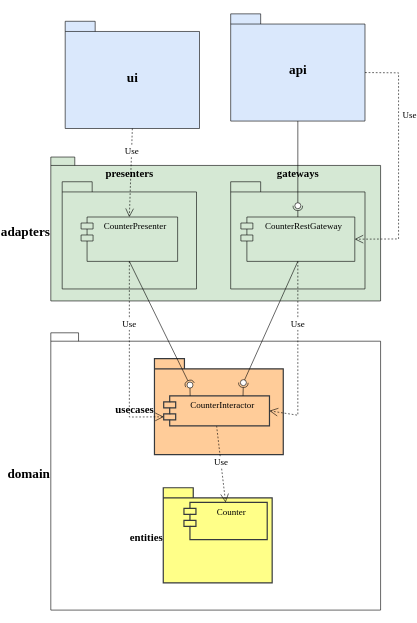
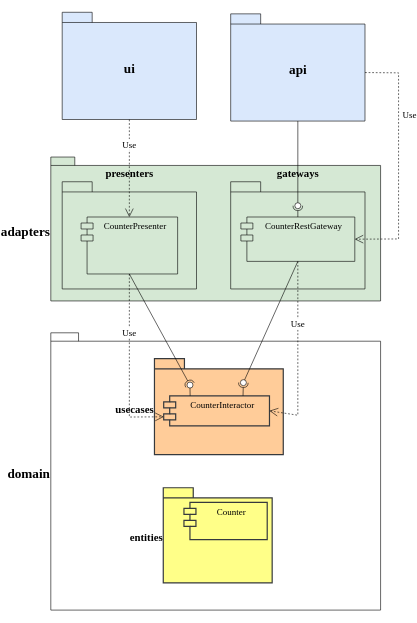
- <mxCell id="22" value="&lt;font style=&quot;font-size: 22px&quot;&gt;ui&lt;/font&gt;" style="shape=folder;fontStyle=1;spacingTop=10;tabWidth=50;tabHeight=17;tabPosition=left;html=1;rounded=0;shadow=0;comic=0;labelBackgroundColor=none;strokeWidth=1;fontFamily=Verdana;fontSize=18;align=center;labelPosition=center;verticalLabelPosition=middle;verticalAlign=middle;fillColor=#dae8fc;strokeColor=#000000;" parent="1" vertex="1"><mxGeometry x="44" y="35" width="224" height="178.82" as="geometry" /></mxCell>
+ <mxCell id="22" value="&lt;font style=&quot;font-size: 22px&quot;&gt;ui&lt;/font&gt;" style="shape=folder;fontStyle=1;spacingTop=10;tabWidth=50;tabHeight=17;tabPosition=left;html=1;rounded=0;shadow=0;comic=0;labelBackgroundColor=none;strokeWidth=1;fontFamily=Verdana;fontSize=18;align=center;labelPosition=center;verticalLabelPosition=middle;verticalAlign=middle;fillColor=#dae8fc;strokeColor=#000000;" parent="1" vertex="1"><mxGeometry x="39" y="20" width="224" height="178.82" as="geometry" /></mxCell>
- <mxCell id="21" value="CounterPresenter" style="shape=module;align=left;spacingLeft=20;align=center;verticalAlign=top;fontFamily=Verdana;fontSize=15;fillColor=#d5e8d4;strokeColor=#000000;" parent="1" vertex="1"><mxGeometry x="70.5" y="361.41" width="161" height="74" as="geometry" /></mxCell>
+ <mxCell id="21" value="CounterPresenter" style="shape=module;align=left;spacingLeft=20;align=center;verticalAlign=top;fontFamily=Verdana;fontSize=15;fillColor=#d5e8d4;strokeColor=#000000;" parent="1" vertex="1"><mxGeometry x="70.5" y="361.41" width="161" height="95" as="geometry" /></mxCell>
- <mxCell id="8" value="Use" style="endArrow=open;endSize=12;dashed=1;html=1;fontFamily=Verdana;fontSize=15;exitX=0.5;exitY=1;exitDx=0;exitDy=0;entryX=0.5;entryY=0;entryDx=0;entryDy=0;" parent="2" source="9" target="6" edge="1"><mxGeometry x="-0.044" width="160" relative="1" as="geometry"><mxPoint x="214.724" y="147.844" as="sourcePoint" /><mxPoint x="357.735" y="147.407" as="targetPoint" /><mxPoint as="offset" /></mxGeometry></mxCell>
